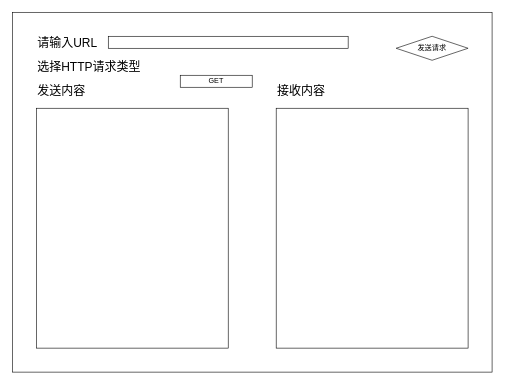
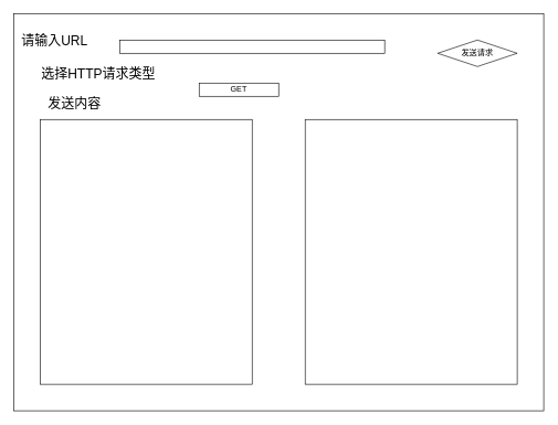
- <mxCell id="10" value="&lt;font style=&quot;font-size: 20px&quot;&gt;请输入URL&lt;/font&gt;" style="text;html=1;align=left;verticalAlign=middle;resizable=0;points=[];autosize=1;strokeColor=none;fillColor=none;" vertex="1" parent="1"><mxGeometry x="60" y="60" width="120" height="20" as="geometry" /></mxCell>
+ <mxCell id="10" value="&lt;font style=&quot;font-size: 20px&quot;&gt;请输入URL&lt;/font&gt;" style="text;html=1;align=left;verticalAlign=middle;resizable=0;points=[];autosize=1;strokeColor=none;fillColor=none;" vertex="1" parent="1"><mxGeometry x="30" y="50" width="120" height="20" as="geometry" /></mxCell>
- <mxCell id="7" value="&lt;font style=&quot;font-size: 20px&quot;&gt;发送内容&lt;/font&gt;" style="text;html=1;align=left;verticalAlign=middle;resizable=0;points=[];autosize=1;strokeColor=none;fillColor=none;" vertex="1" parent="1"><mxGeometry x="60" y="140" width="100" height="20" as="geometry" /></mxCell>
+ <mxCell id="7" value="&lt;font style=&quot;font-size: 20px&quot;&gt;发送内容&lt;/font&gt;" style="text;html=1;align=left;verticalAlign=middle;resizable=0;points=[];autosize=1;strokeColor=none;fillColor=none;" vertex="1" parent="1"><mxGeometry x="70" y="145" width="100" height="20" as="geometry" /></mxCell>
- <mxCell id="8" value="&lt;span style=&quot;font-size: 20px&quot;&gt;接收内容&lt;/span&gt;" style="text;html=1;align=left;verticalAlign=middle;resizable=0;points=[];autosize=1;strokeColor=none;fillColor=none;" vertex="1" parent="1"><mxGeometry x="460" y="140" width="100" height="20" as="geometry" /></mxCell>
